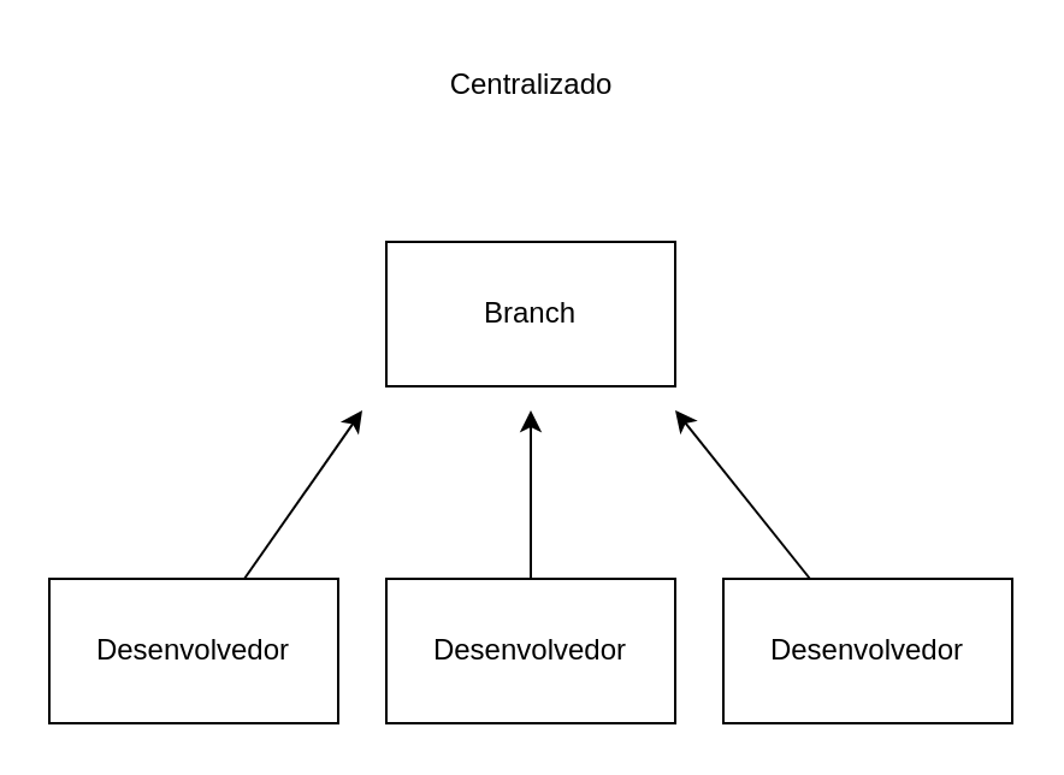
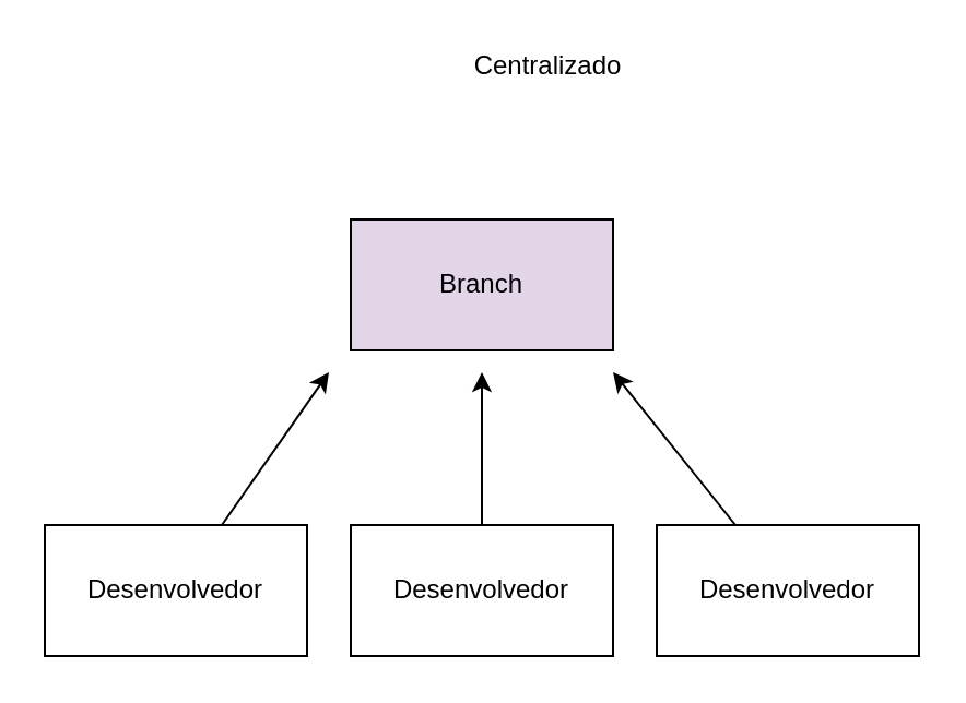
- <mxCell id="9" value="Centralizado" style="text;html=1;align=center;verticalAlign=middle;resizable=0;points=[];autosize=1;strokeColor=none;fillColor=none;" parent="1" vertex="1"><mxGeometry x="175" y="20" width="90" height="30" as="geometry" /></mxCell>
+ <mxCell id="9" value="Centralizado" style="text;html=1;align=center;verticalAlign=middle;resizable=0;points=[];autosize=1;strokeColor=none;fillColor=none;" parent="1" vertex="1"><mxGeometry x="205" y="15" width="90" height="30" as="geometry" /></mxCell>
- <mxCell id="2" value="Branch" style="rounded=0;whiteSpace=wrap;html=1;" parent="1" vertex="1"><mxGeometry x="160" y="100" width="120" height="60" as="geometry" /></mxCell>
+ <mxCell id="2" value="Branch" style="rounded=0;whiteSpace=wrap;html=1;fillColor=#e1d5e7;" parent="1" vertex="1"><mxGeometry x="160" y="100" width="120" height="60" as="geometry" /></mxCell>
